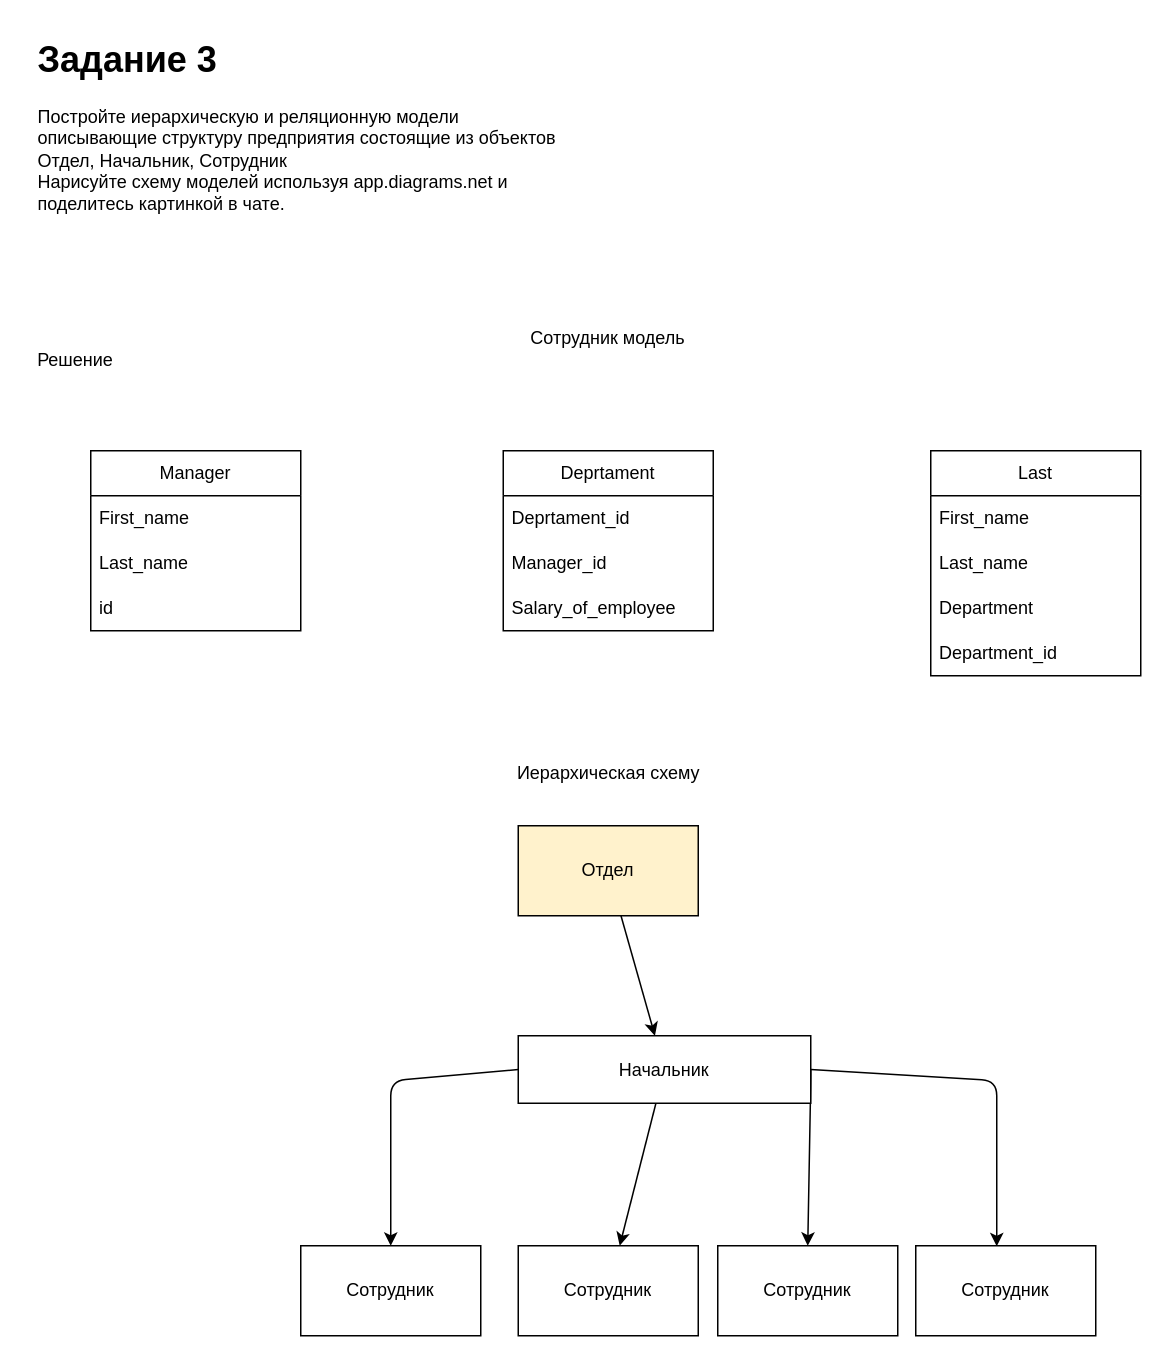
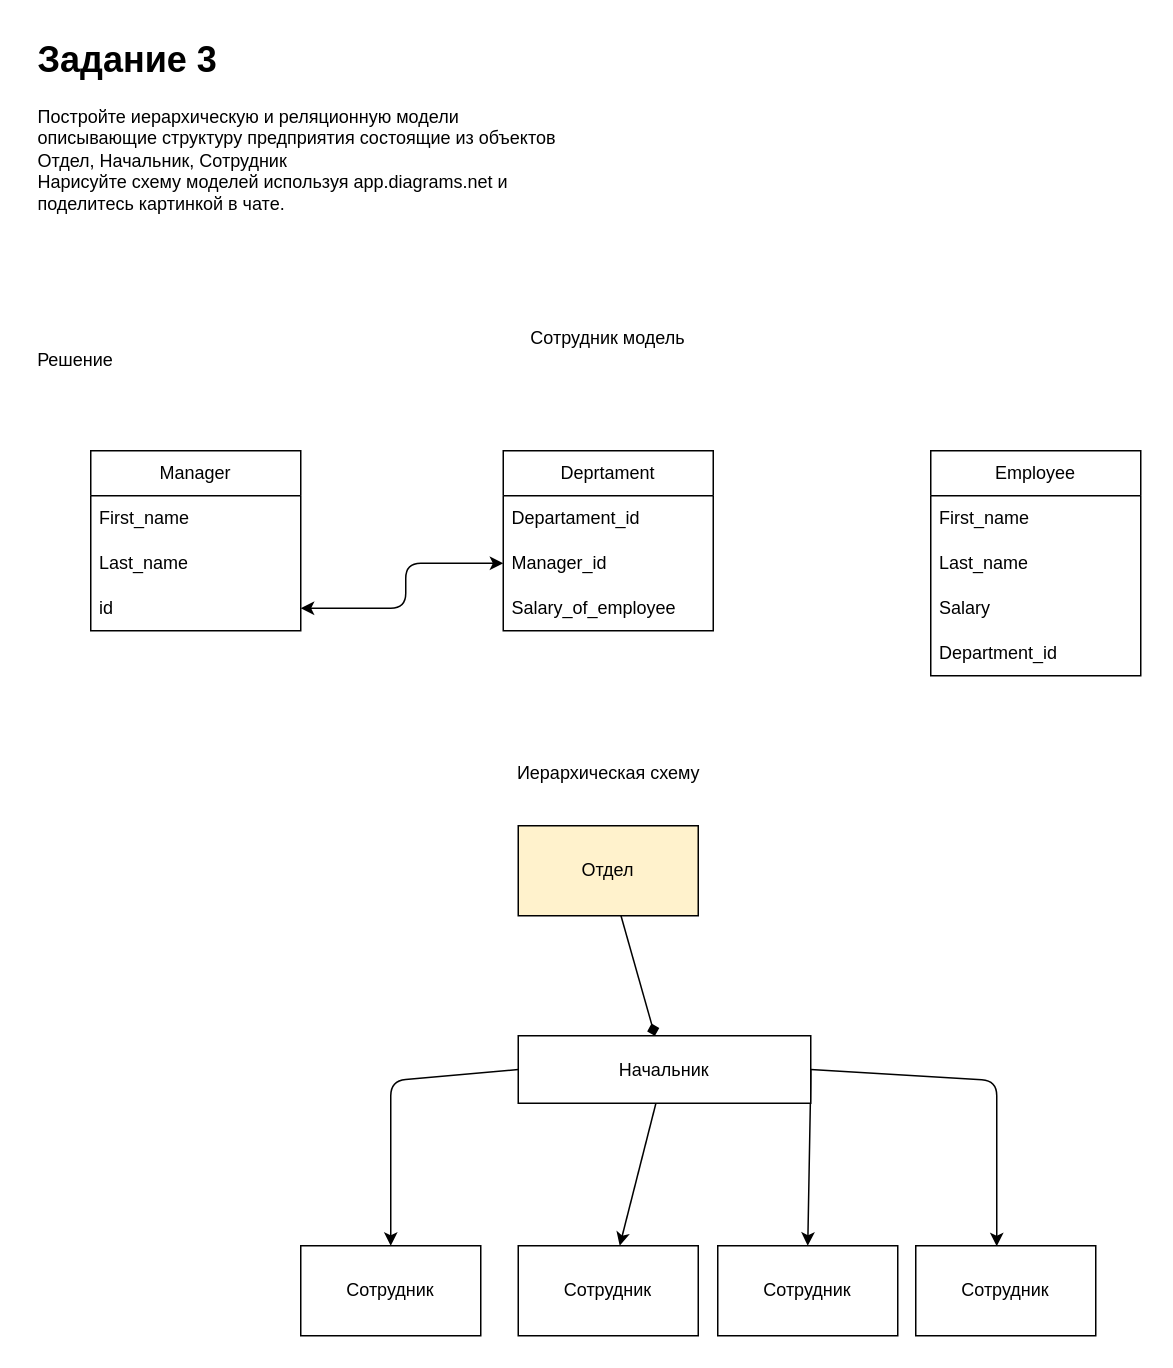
- <mxCell id="13" value="Last" style="swimlane;fontStyle=0;childLayout=stackLayout;horizontal=1;startSize=30;horizontalStack=0;resizeParent=1;resizeParentMax=0;resizeLast=0;collapsible=1;marginBottom=0;whiteSpace=wrap;html=1;" parent="1" vertex="1"><mxGeometry x="620" y="300" width="140" height="150" as="geometry"><mxRectangle x="640" y="320" width="90" height="30" as="alternateBounds" /></mxGeometry></mxCell>
+ <mxCell id="13" value="Employee" style="swimlane;fontStyle=0;childLayout=stackLayout;horizontal=1;startSize=30;horizontalStack=0;resizeParent=1;resizeParentMax=0;resizeLast=0;collapsible=1;marginBottom=0;whiteSpace=wrap;html=1;" parent="1" vertex="1"><mxGeometry x="620" y="300" width="140" height="150" as="geometry"><mxRectangle x="640" y="320" width="90" height="30" as="alternateBounds" /></mxGeometry></mxCell>
- <mxCell id="10" value="Deprtament_id" style="text;strokeColor=none;fillColor=none;align=left;verticalAlign=middle;spacingLeft=4;spacingRight=4;overflow=hidden;points=[[0,0.5],[1,0.5]];portConstraint=eastwest;rotatable=0;whiteSpace=wrap;html=1;" parent="9" vertex="1"><mxGeometry y="30" width="140" height="30" as="geometry" /></mxCell>
+ <mxCell id="10" value="Departament_id" style="text;strokeColor=none;fillColor=none;align=left;verticalAlign=middle;spacingLeft=4;spacingRight=4;overflow=hidden;points=[[0,0.5],[1,0.5]];portConstraint=eastwest;rotatable=0;whiteSpace=wrap;html=1;" parent="9" vertex="1"><mxGeometry y="30" width="140" height="30" as="geometry" /></mxCell>
+ <mxCell id="18" value="" style="endArrow=classic;startArrow=classic;html=1;exitX=1;exitY=0.5;exitDx=0;exitDy=0;entryX=0;entryY=0.5;entryDx=0;entryDy=0;" parent="1" source="8" target="11" edge="1"><mxGeometry width="50" height="50" relative="1" as="geometry"><mxPoint x="380" y="380" as="sourcePoint" /><mxPoint x="430" y="330" as="targetPoint" /><Array as="points"><mxPoint x="270" y="405" /><mxPoint x="270" y="375" /></Array></mxGeometry></mxCell>
- <mxCell id="16" value="Department" style="text;strokeColor=none;fillColor=none;align=left;verticalAlign=middle;spacingLeft=4;spacingRight=4;overflow=hidden;points=[[0,0.5],[1,0.5]];portConstraint=eastwest;rotatable=0;whiteSpace=wrap;html=1;" parent="13" vertex="1"><mxGeometry y="90" width="140" height="30" as="geometry" /></mxCell>
+ <mxCell id="16" value="Salary" style="text;strokeColor=none;fillColor=none;align=left;verticalAlign=middle;spacingLeft=4;spacingRight=4;overflow=hidden;points=[[0,0.5],[1,0.5]];portConstraint=eastwest;rotatable=0;whiteSpace=wrap;html=1;" parent="13" vertex="1"><mxGeometry y="90" width="140" height="30" as="geometry" /></mxCell>
- <mxCell id="20" value="" style="edgeStyle=none;html=1;" parent="1" source="21" target="26" edge="1"><mxGeometry relative="1" as="geometry" /></mxCell>
+ <mxCell id="20" value="" style="edgeStyle=none;html=1;endArrow=diamond;" parent="1" source="21" target="26" edge="1"><mxGeometry relative="1" as="geometry" /></mxCell>
